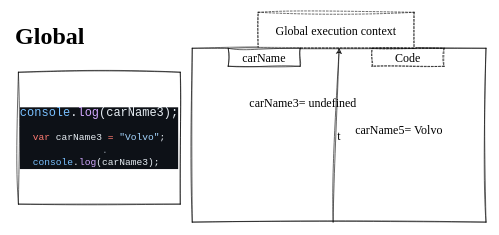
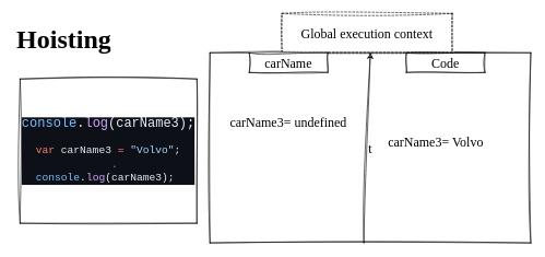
- <mxCell id="8" value="&lt;h1&gt;Global&lt;/h1&gt;" style="text;html=1;strokeColor=none;fillColor=none;spacing=5;spacingTop=-20;whiteSpace=wrap;overflow=hidden;rounded=0;sketch=1;hachureGap=4;jiggle=2;curveFitting=1;fontFamily=Comic Sans MS;fontSize=20;" parent="1" vertex="1"><mxGeometry width="190" height="70" as="geometry" x="20" y="20" /></mxCell>
+ <mxCell id="8" value="&lt;h1&gt;Hoisting&lt;/h1&gt;" style="text;html=1;strokeColor=none;fillColor=none;spacing=5;spacingTop=-20;whiteSpace=wrap;overflow=hidden;rounded=0;sketch=1;hachureGap=4;jiggle=2;curveFitting=1;fontFamily=Comic Sans MS;fontSize=20;" parent="1" vertex="1"><mxGeometry width="190" height="70" as="geometry" x="20" y="20" /></mxCell>
- <mxCell id="5" value="Code" style="rounded=0;whiteSpace=wrap;html=1;sketch=1;hachureGap=4;jiggle=2;curveFitting=1;fontFamily=Comic Sans MS;fontSize=20;dashed=1;" parent="1" vertex="1"><mxGeometry x="620" y="80" width="120" height="30" as="geometry" /></mxCell>
+ <mxCell id="5" value="Code" style="rounded=0;whiteSpace=wrap;html=1;sketch=1;hachureGap=4;jiggle=2;curveFitting=1;fontFamily=Comic Sans MS;fontSize=20;" parent="1" vertex="1"><mxGeometry x="620" y="80" width="120" height="30" as="geometry" /></mxCell>
- <mxCell id="9" value="carName3= undefined" style="text;html=1;strokeColor=none;fillColor=none;align=center;verticalAlign=middle;whiteSpace=wrap;rounded=0;sketch=1;hachureGap=4;jiggle=2;curveFitting=1;fontFamily=Comic Sans MS;fontSize=20;" parent="1" vertex="1"><mxGeometry x="385" y="155" width="240" height="30" as="geometry" /></mxCell>
+ <mxCell id="9" value="carName3= undefined" style="text;html=1;strokeColor=none;fillColor=none;align=center;verticalAlign=middle;whiteSpace=wrap;rounded=0;sketch=1;hachureGap=4;jiggle=2;curveFitting=1;fontFamily=Comic Sans MS;fontSize=20;" parent="1" vertex="1"><mxGeometry x="320" y="170" width="240" height="30" as="geometry" /></mxCell>
- <mxCell id="10" value="carName5= Volvo" style="text;html=1;strokeColor=none;fillColor=none;align=center;verticalAlign=middle;whiteSpace=wrap;rounded=0;sketch=1;hachureGap=4;jiggle=2;curveFitting=1;fontFamily=Comic Sans MS;fontSize=20;" parent="1" vertex="1"><mxGeometry x="570" y="200" width="190" height="30" as="geometry" /></mxCell>
+ <mxCell id="10" value="carName3= Volvo" style="text;html=1;strokeColor=none;fillColor=none;align=center;verticalAlign=middle;whiteSpace=wrap;rounded=0;sketch=1;hachureGap=4;jiggle=2;curveFitting=1;fontFamily=Comic Sans MS;fontSize=20;" parent="1" vertex="1"><mxGeometry x="570" y="200" width="190" height="30" as="geometry" /></mxCell>
